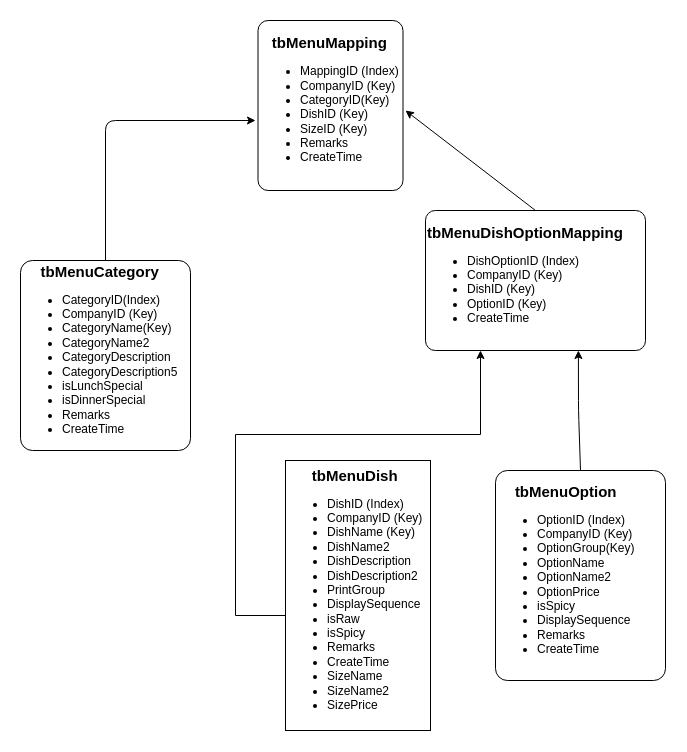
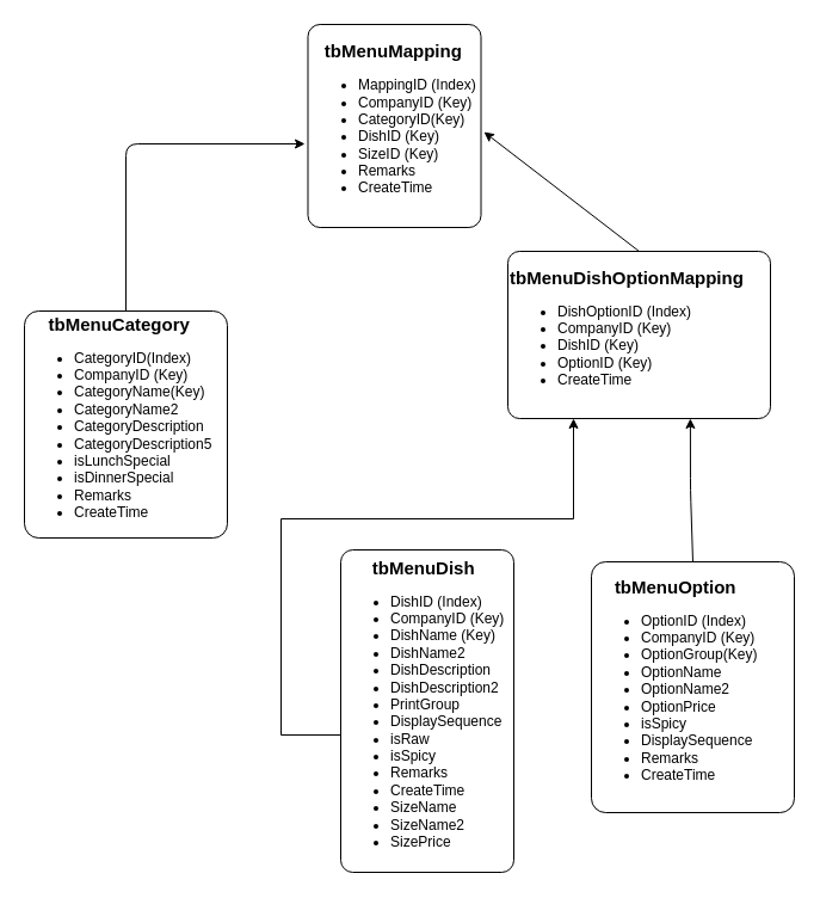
- <mxCell id="3" value="&lt;div style=&quot;text-align: center ; font-size: 15px&quot;&gt;&lt;b&gt;tbMenuDish&lt;/b&gt;&lt;/div&gt;&lt;ul&gt;&lt;li&gt;DishID (Index)&lt;/li&gt;&lt;li&gt;CompanyID (Key)&lt;/li&gt;&lt;li&gt;DishName (Key)&lt;/li&gt;&lt;li&gt;DishName2&lt;/li&gt;&lt;li&gt;DishDescription&lt;/li&gt;&lt;li&gt;DishDescription2&lt;/li&gt;&lt;li&gt;PrintGroup&lt;/li&gt;&lt;li&gt;DisplaySequence&lt;/li&gt;&lt;li&gt;isRaw&lt;/li&gt;&lt;li&gt;isSpicy&lt;/li&gt;&lt;li&gt;Remarks&lt;/li&gt;&lt;li&gt;CreateTime&lt;/li&gt;&lt;li&gt;SizeName&lt;/li&gt;&lt;li&gt;SizeName2&lt;/li&gt;&lt;li&gt;SizePrice&lt;/li&gt;&lt;/ul&gt;" style="whiteSpace=wrap;html=1;arcSize=7;align=left;rounded=0;" parent="1" vertex="1"><mxGeometry x="285" y="460" width="145" height="270" as="geometry" /></mxCell>
+ <mxCell id="3" value="&lt;div style=&quot;text-align: center ; font-size: 15px&quot;&gt;&lt;b&gt;tbMenuDish&lt;/b&gt;&lt;/div&gt;&lt;ul&gt;&lt;li&gt;DishID (Index)&lt;/li&gt;&lt;li&gt;CompanyID (Key)&lt;/li&gt;&lt;li&gt;DishName (Key)&lt;/li&gt;&lt;li&gt;DishName2&lt;/li&gt;&lt;li&gt;DishDescription&lt;/li&gt;&lt;li&gt;DishDescription2&lt;/li&gt;&lt;li&gt;PrintGroup&lt;/li&gt;&lt;li&gt;DisplaySequence&lt;/li&gt;&lt;li&gt;isRaw&lt;/li&gt;&lt;li&gt;isSpicy&lt;/li&gt;&lt;li&gt;Remarks&lt;/li&gt;&lt;li&gt;CreateTime&lt;/li&gt;&lt;li&gt;SizeName&lt;/li&gt;&lt;li&gt;SizeName2&lt;/li&gt;&lt;li&gt;SizePrice&lt;/li&gt;&lt;/ul&gt;" style="rounded=1;whiteSpace=wrap;html=1;arcSize=7;align=left;" parent="1" vertex="1"><mxGeometry x="285" y="460" width="145" height="270" as="geometry" /></mxCell>
